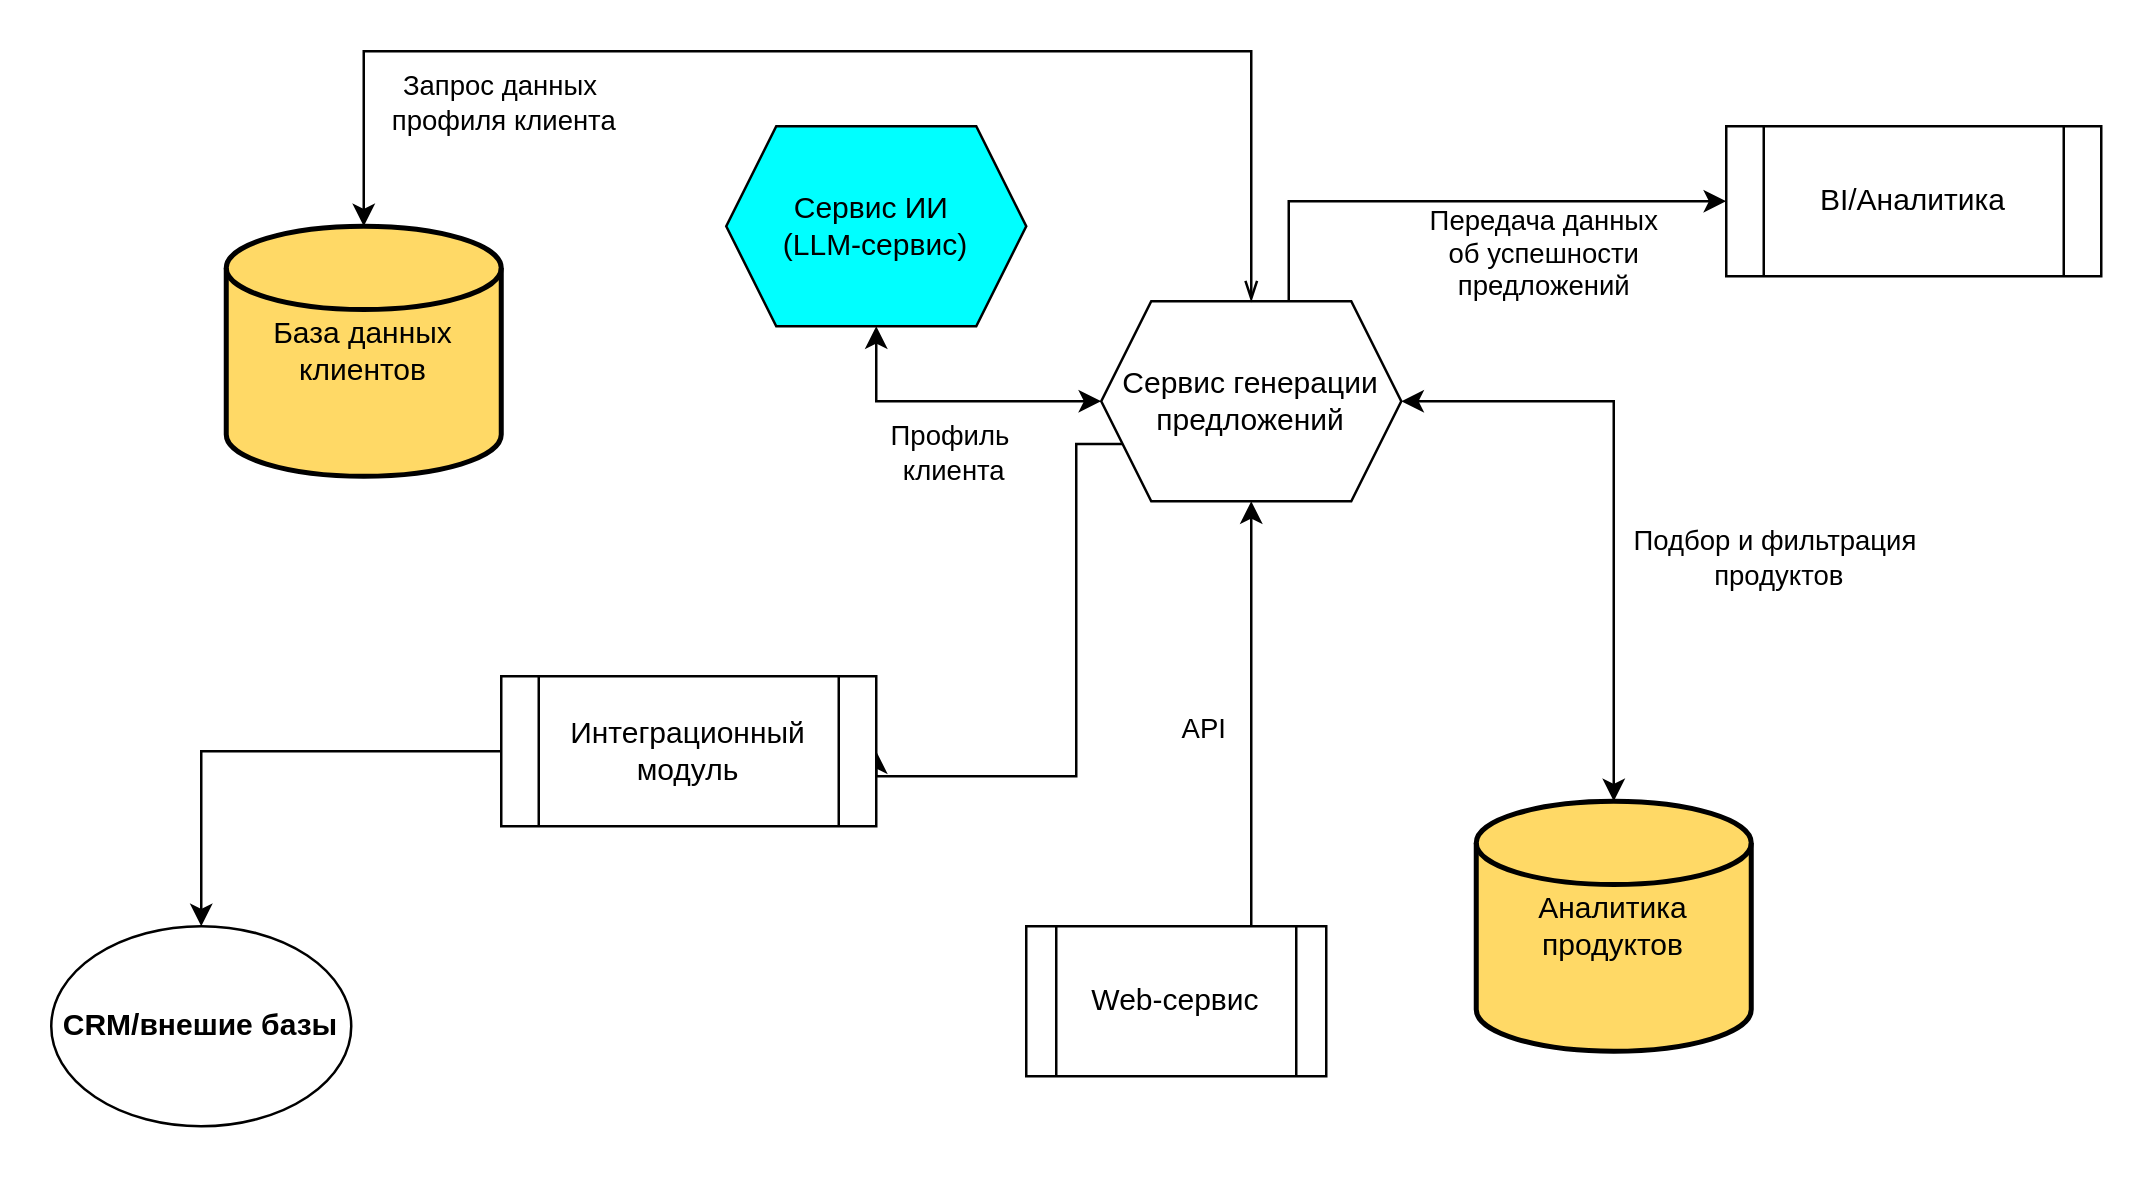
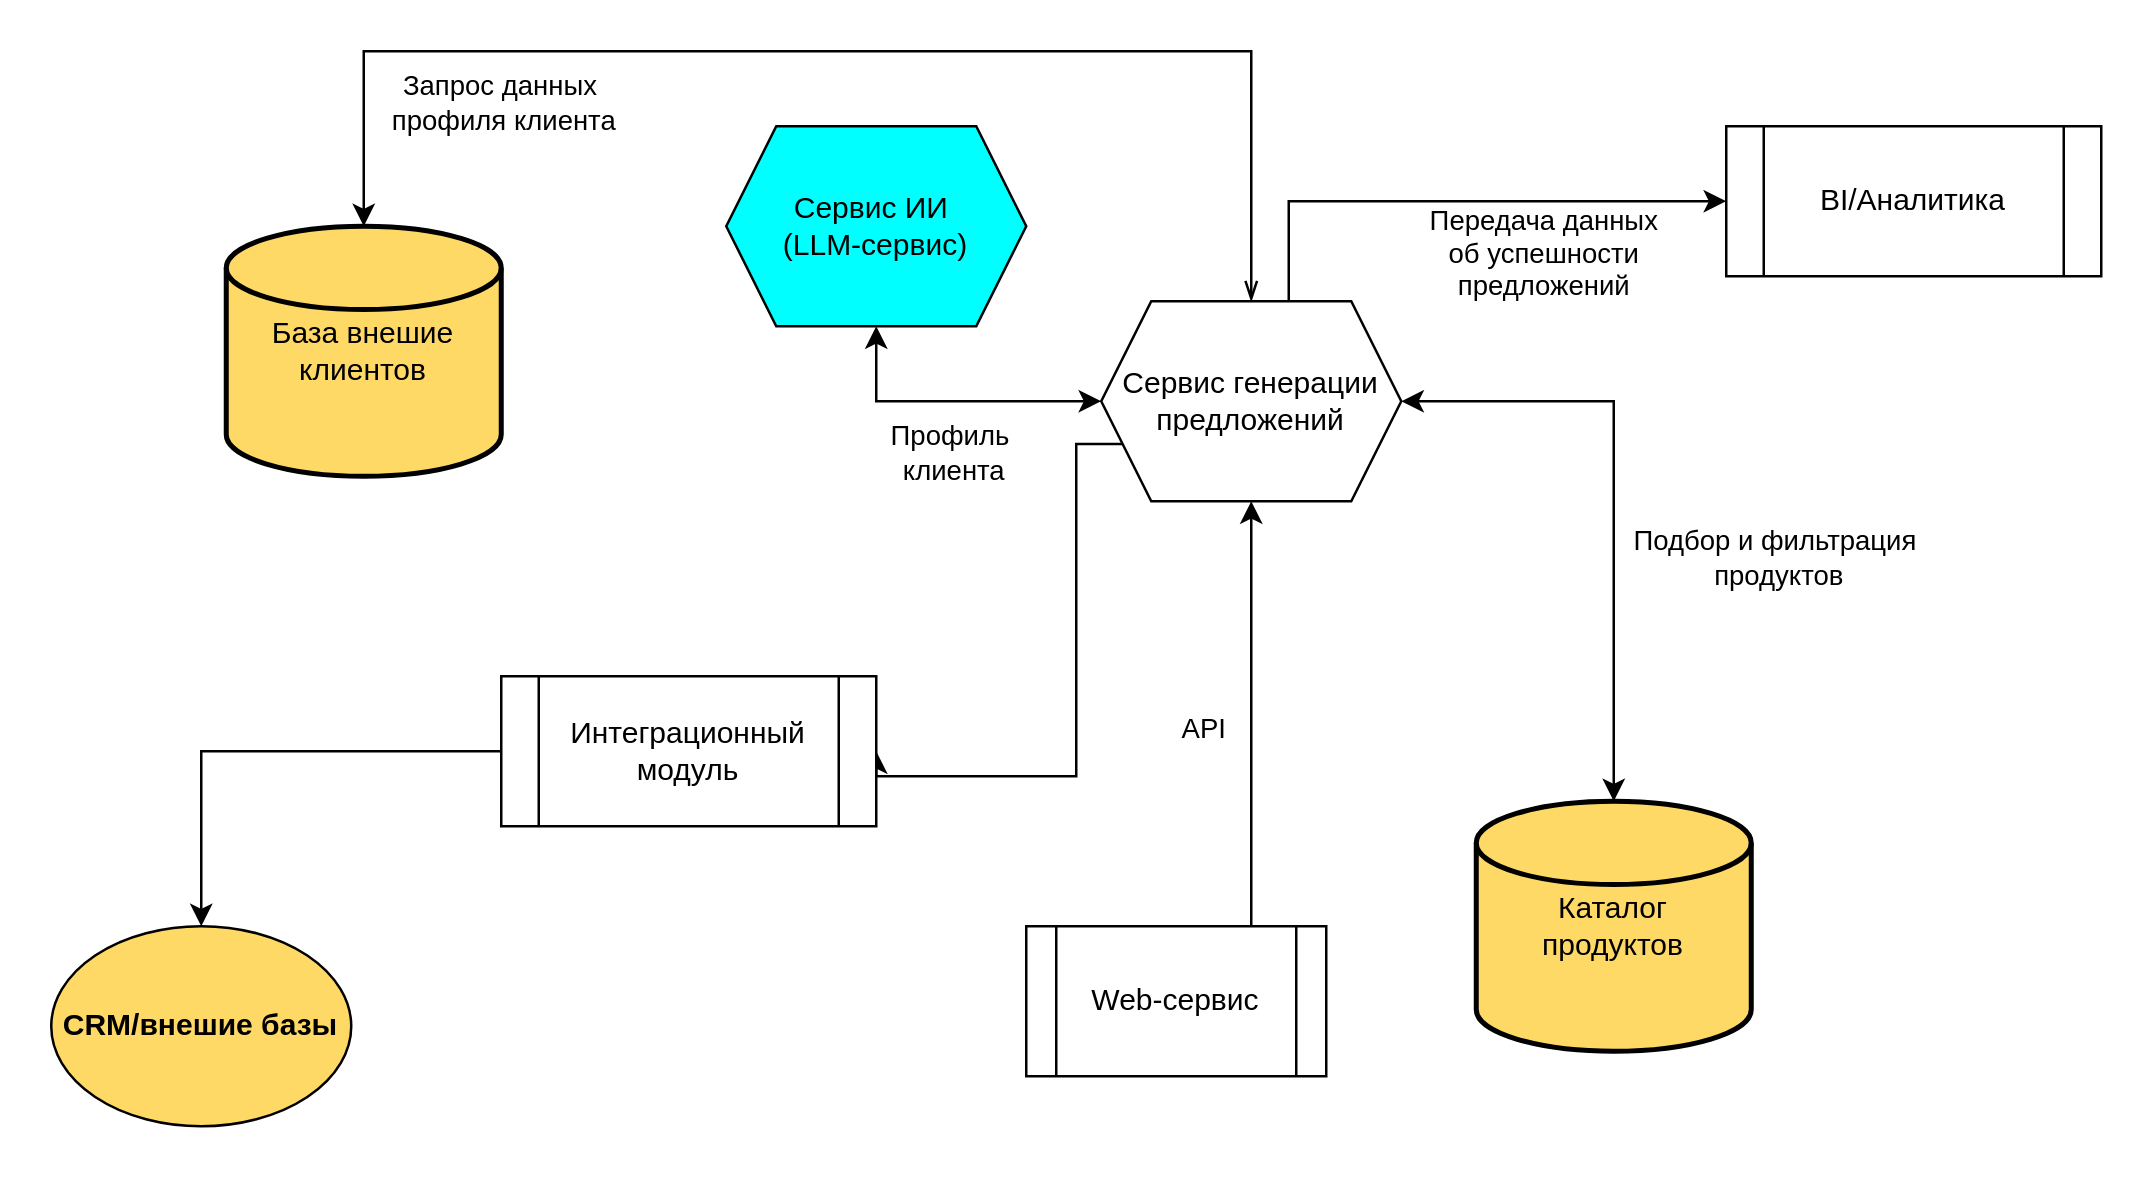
- <mxCell id="2" value="База данных клиентов" style="strokeWidth=2;html=1;shape=mxgraph.flowchart.database;whiteSpace=wrap;fillColor=#FFD966;" vertex="1" parent="1"><mxGeometry x="90" y="90" width="110" height="100" as="geometry" /></mxCell>
+ <mxCell id="2" value="База внешие клиентов" style="strokeWidth=2;html=1;shape=mxgraph.flowchart.database;whiteSpace=wrap;fillColor=#FFD966;" vertex="1" parent="1"><mxGeometry x="90" y="90" width="110" height="100" as="geometry" /></mxCell>
- <mxCell id="15" value="Аналитика&lt;div&gt;продуктов&lt;/div&gt;" style="strokeWidth=2;html=1;shape=mxgraph.flowchart.database;whiteSpace=wrap;fillColor=#FFD966;" vertex="1" parent="1"><mxGeometry x="590" y="320" width="110" height="100" as="geometry" /></mxCell>
+ <mxCell id="15" value="Каталог&lt;div&gt;продуктов&lt;/div&gt;" style="strokeWidth=2;html=1;shape=mxgraph.flowchart.database;whiteSpace=wrap;fillColor=#FFD966;" vertex="1" parent="1"><mxGeometry x="590" y="320" width="110" height="100" as="geometry" /></mxCell>
- <mxCell id="21" value="&lt;b&gt;CRM/внешие базы&lt;/b&gt;" style="ellipse;whiteSpace=wrap;html=1;" vertex="1" parent="1"><mxGeometry x="20" y="370" width="120" height="80" as="geometry" /></mxCell>
+ <mxCell id="21" value="&lt;b&gt;CRM/внешие базы&lt;/b&gt;" style="ellipse;whiteSpace=wrap;html=1;fillColor=#ffd966;" vertex="1" parent="1"><mxGeometry x="20" y="370" width="120" height="80" as="geometry" /></mxCell>
